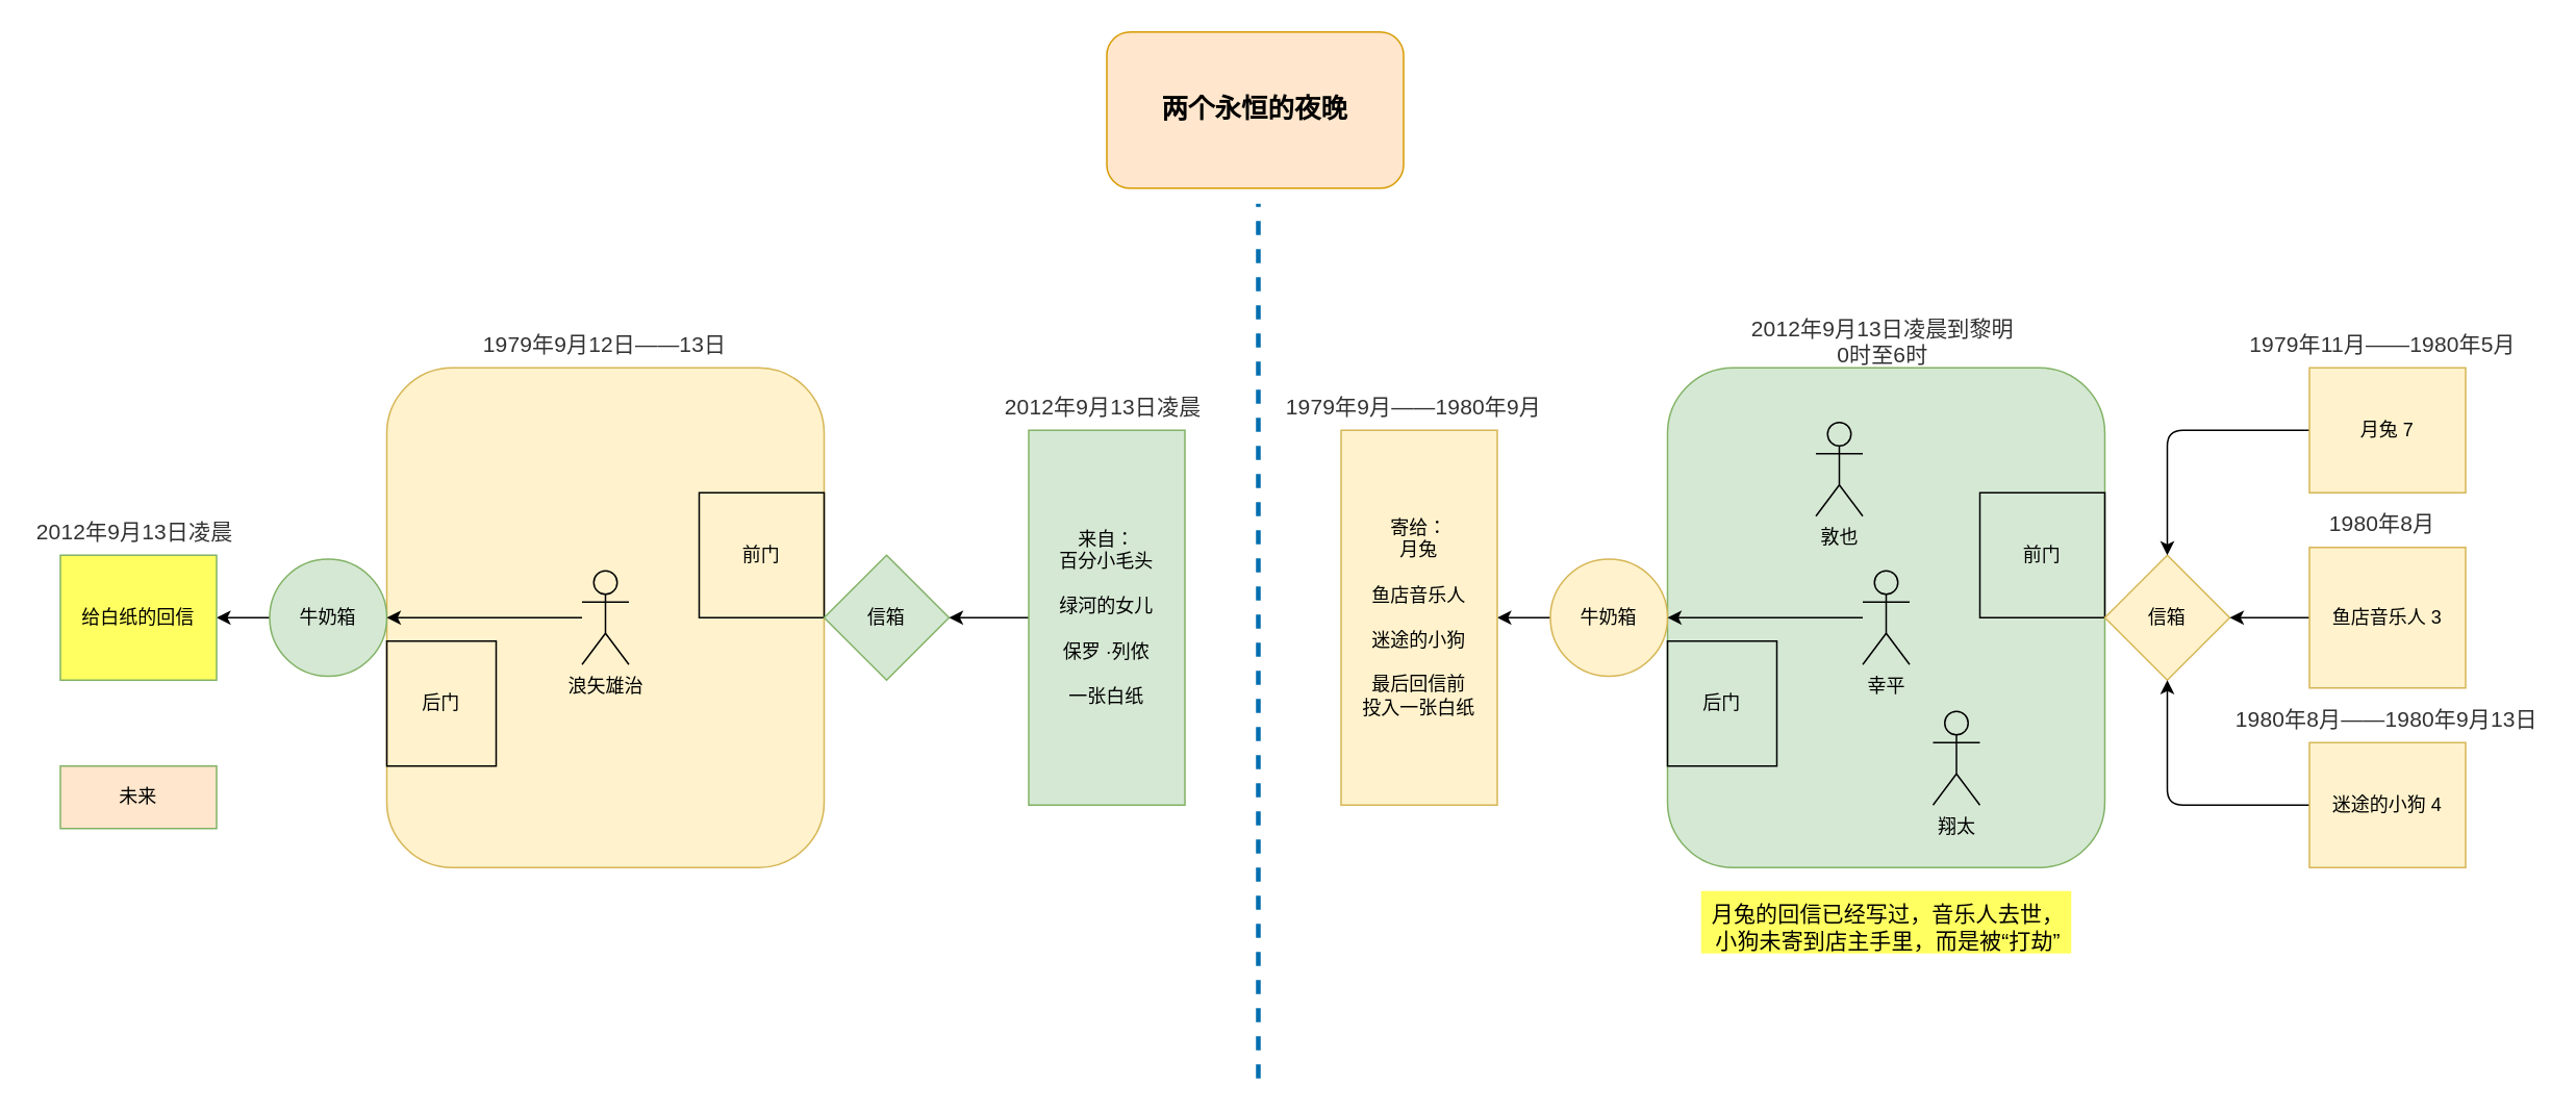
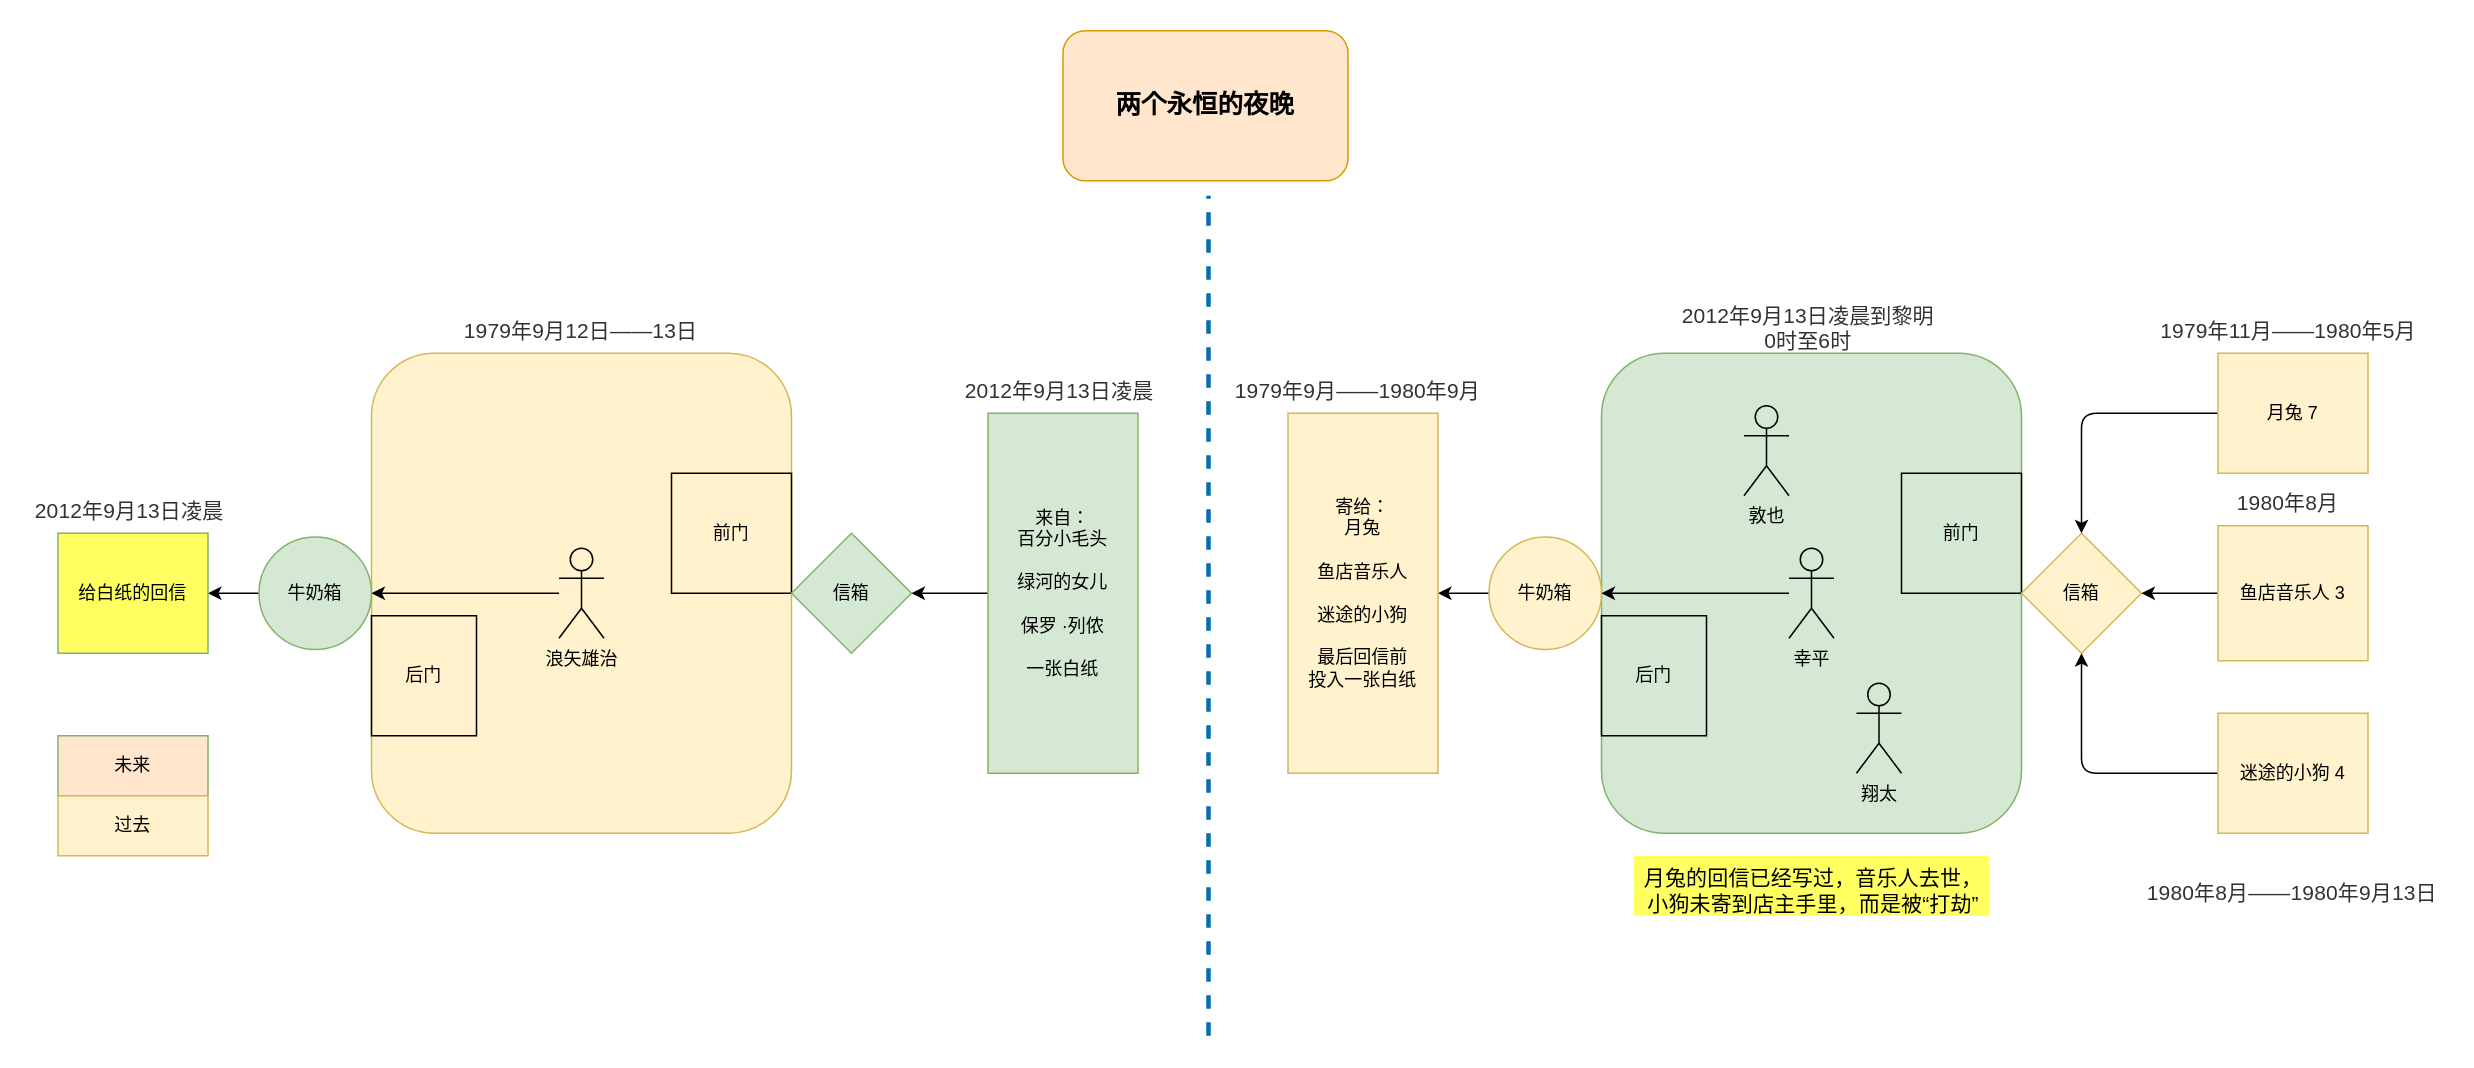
- <mxCell id="36" value="&lt;span style=&quot;color: rgb(50 , 50 , 50) ; font-size: 14px ; font-style: normal ; font-weight: 400 ; letter-spacing: 0.1px ; text-indent: 0px ; text-transform: none ; word-spacing: 0px ; background-color: rgb(255 , 255 , 255) ; display: inline ; float: none&quot;&gt;1980年8月——&lt;/span&gt;&lt;span style=&quot;color: rgb(50 , 50 , 50) ; font-size: 14px ; letter-spacing: 0.1px ; background-color: rgb(255 , 255 , 255)&quot;&gt;1980年9月13日&lt;/span&gt;" style="text;whiteSpace=wrap;html=1;" parent="1" vertex="1"><mxGeometry x="1429.37" y="445" width="197.25" height="30" as="geometry" /></mxCell>
+ <mxCell id="36" value="&lt;span style=&quot;color: rgb(50 , 50 , 50) ; font-size: 14px ; font-style: normal ; font-weight: 400 ; letter-spacing: 0.1px ; text-indent: 0px ; text-transform: none ; word-spacing: 0px ; background-color: rgb(255 , 255 , 255) ; display: inline ; float: none&quot;&gt;1980年8月——&lt;/span&gt;&lt;span style=&quot;color: rgb(50 , 50 , 50) ; font-size: 14px ; letter-spacing: 0.1px ; background-color: rgb(255 , 255 , 255)&quot;&gt;1980年9月13日&lt;/span&gt;" style="text;whiteSpace=wrap;html=1;" parent="1" vertex="1"><mxGeometry x="1429.37" y="580" width="197.25" height="30" as="geometry" /></mxCell>
+ <mxCell id="39" value="过去" style="rounded=0;whiteSpace=wrap;html=1;fillColor=#fff2cc;strokeColor=#d6b656;" parent="1" vertex="1"><mxGeometry x="38" y="530" width="100" height="40" as="geometry" /></mxCell>
